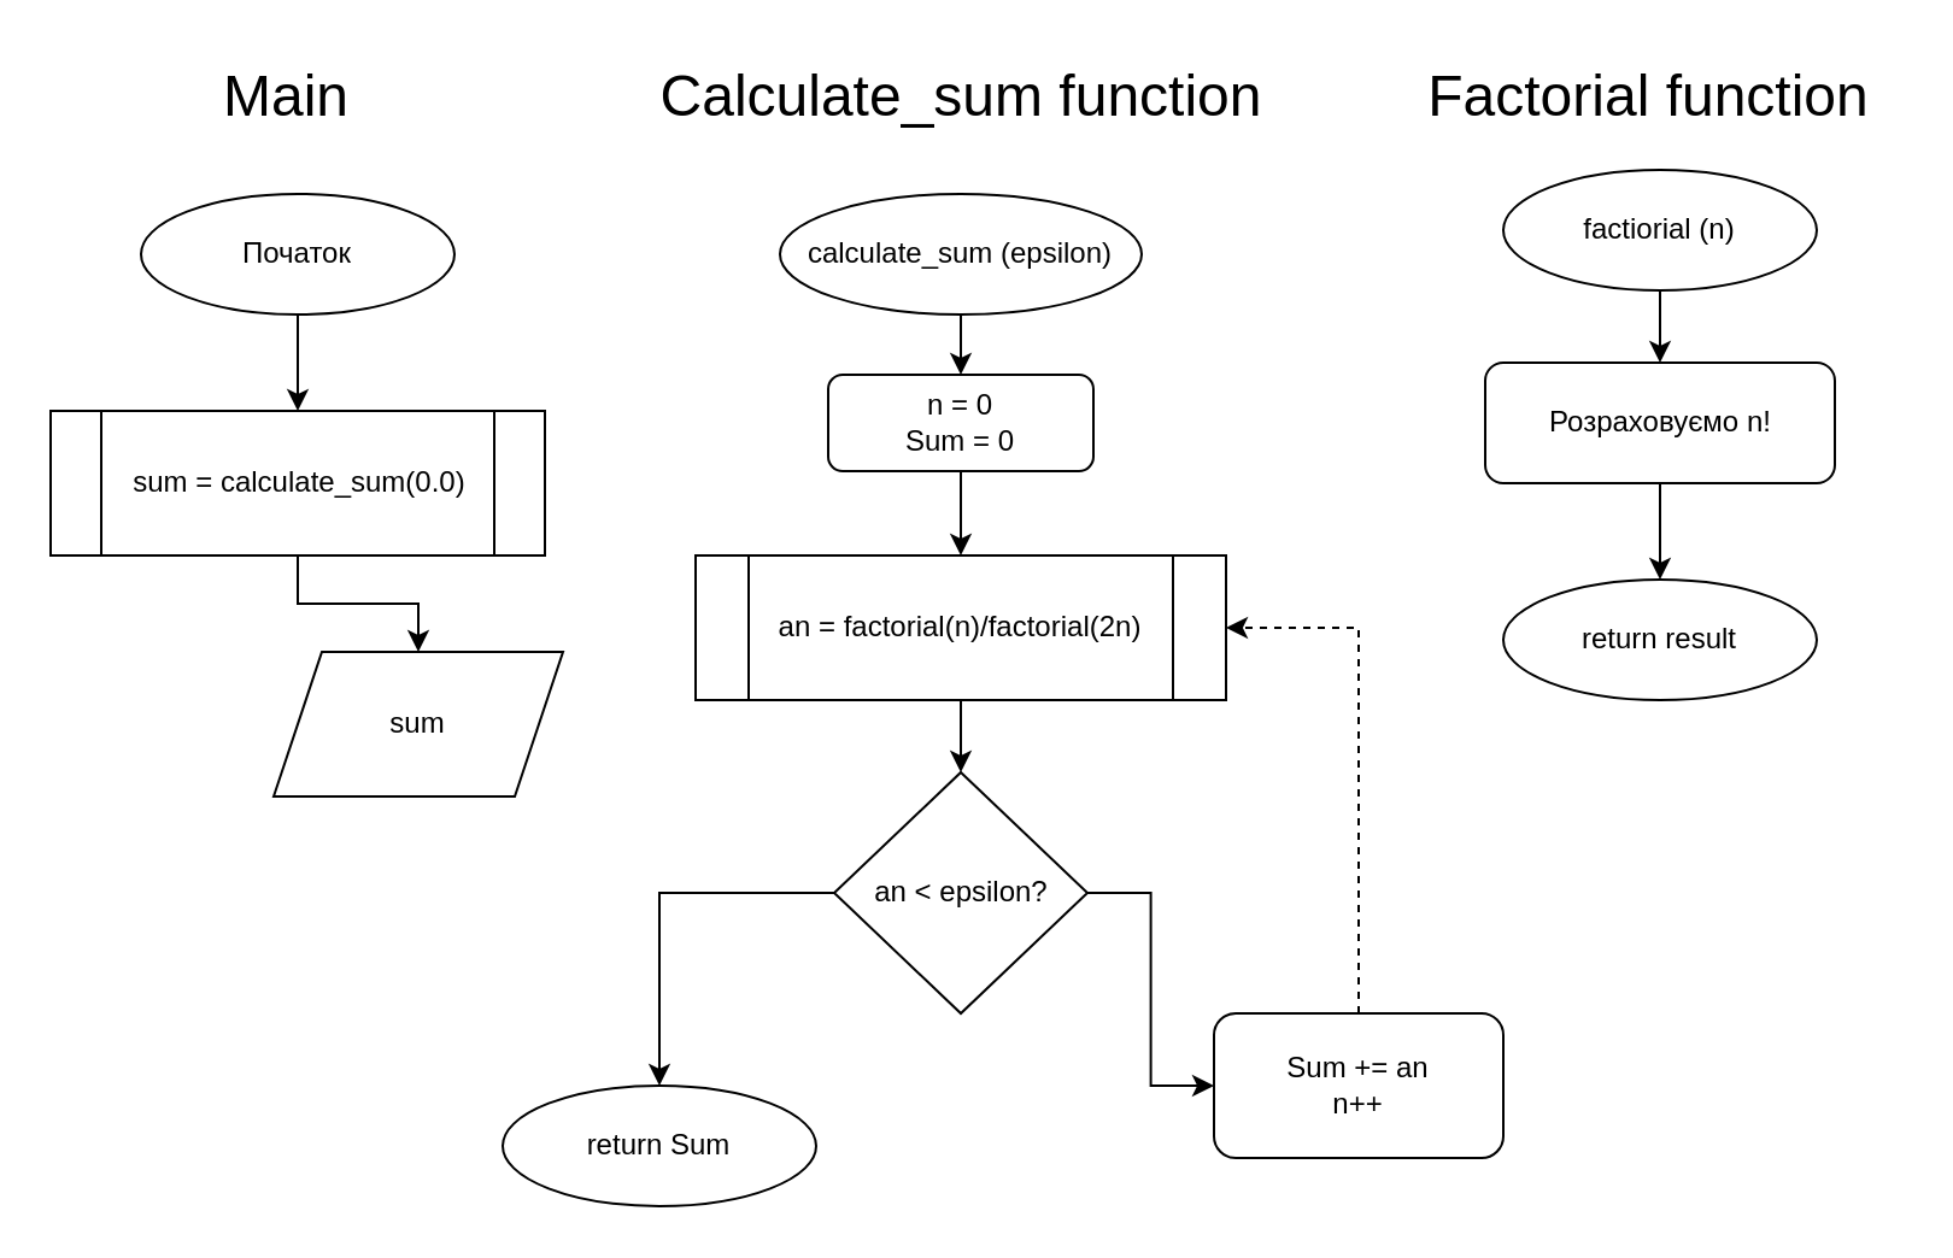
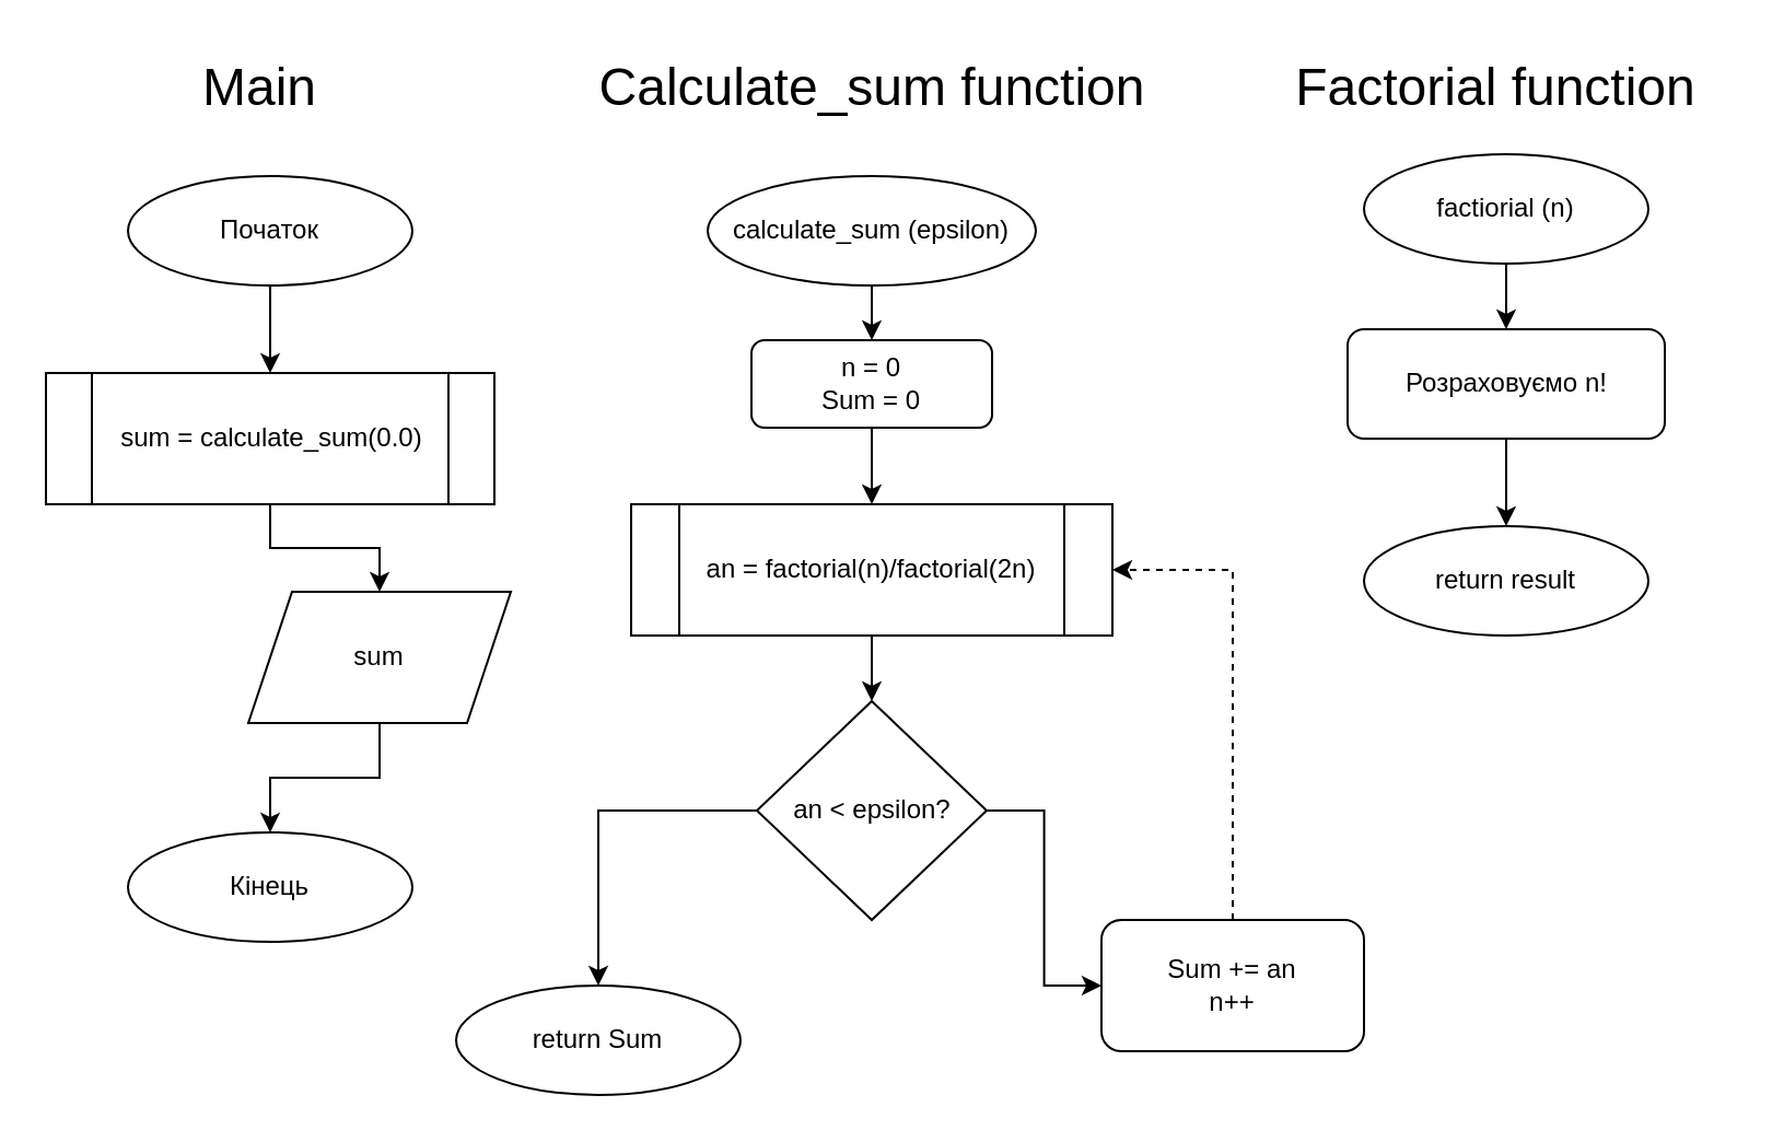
+ <mxCell id="27" value="" style="edgeStyle=orthogonalEdgeStyle;rounded=0;orthogonalLoop=1;jettySize=auto;html=1;" edge="1" parent="1" source="28" target="24"><mxGeometry relative="1" as="geometry" /></mxCell>
+ <mxCell id="24" value="Кінець" style="ellipse;whiteSpace=wrap;html=1;" vertex="1" parent="1"><mxGeometry x="58" y="380" width="130" height="50" as="geometry" /></mxCell>
